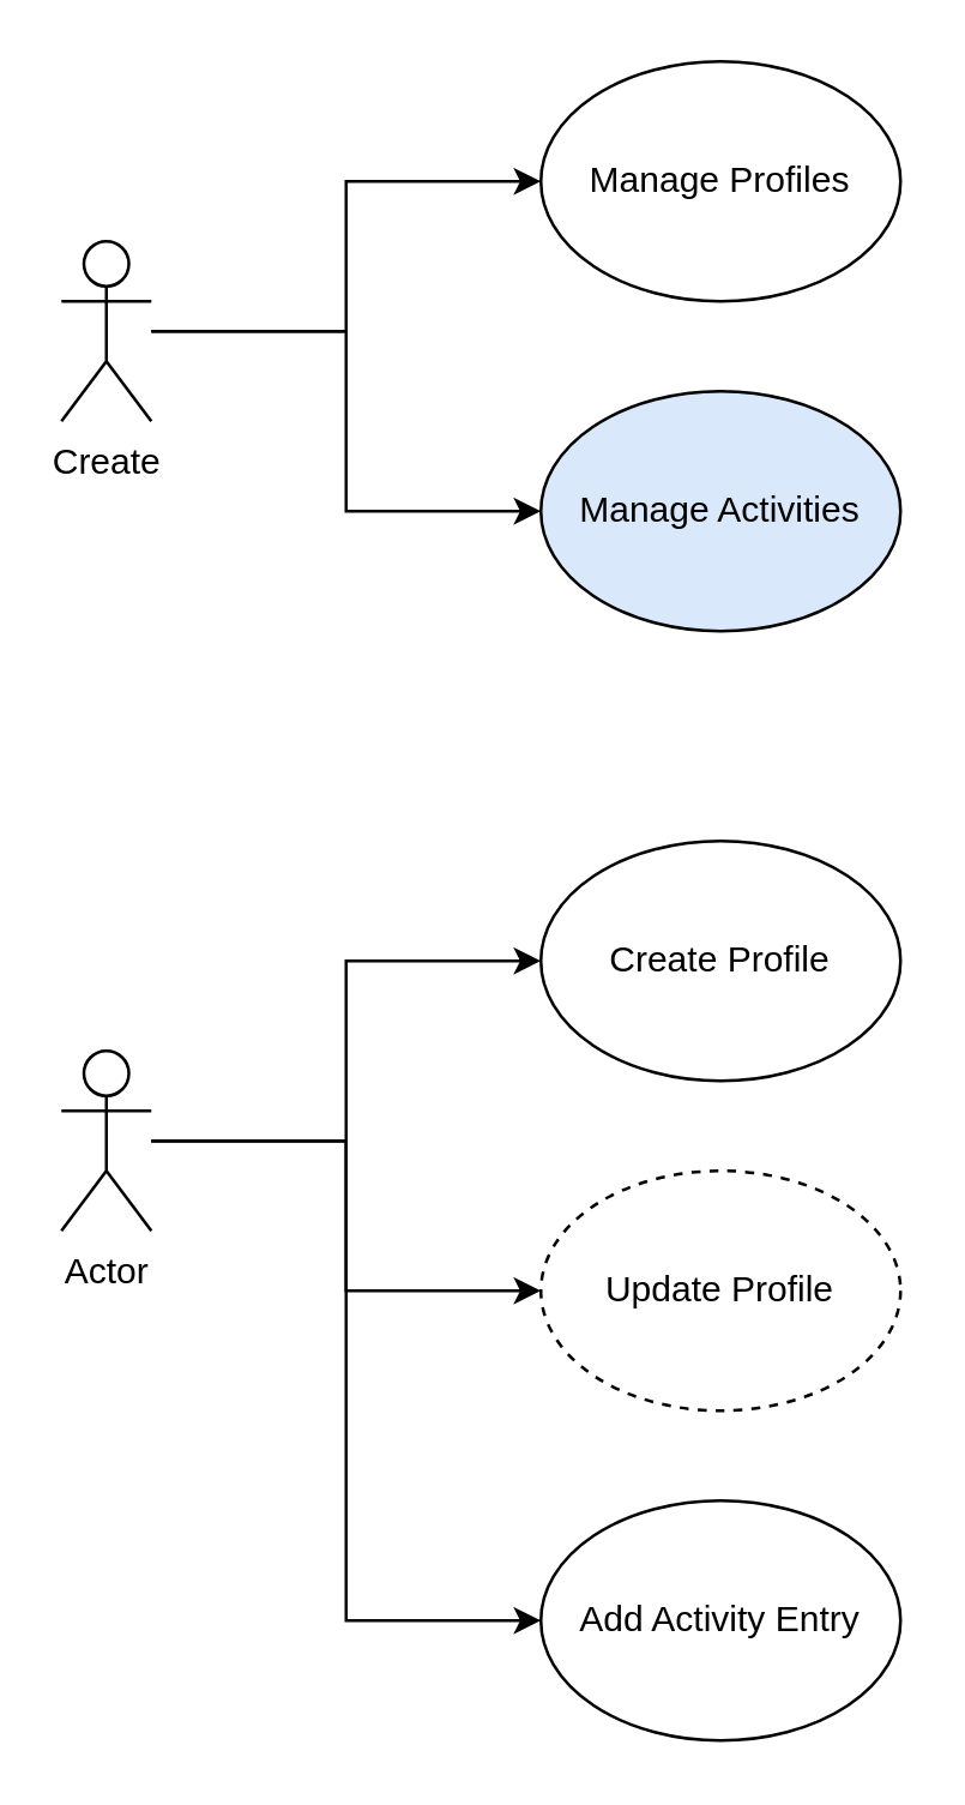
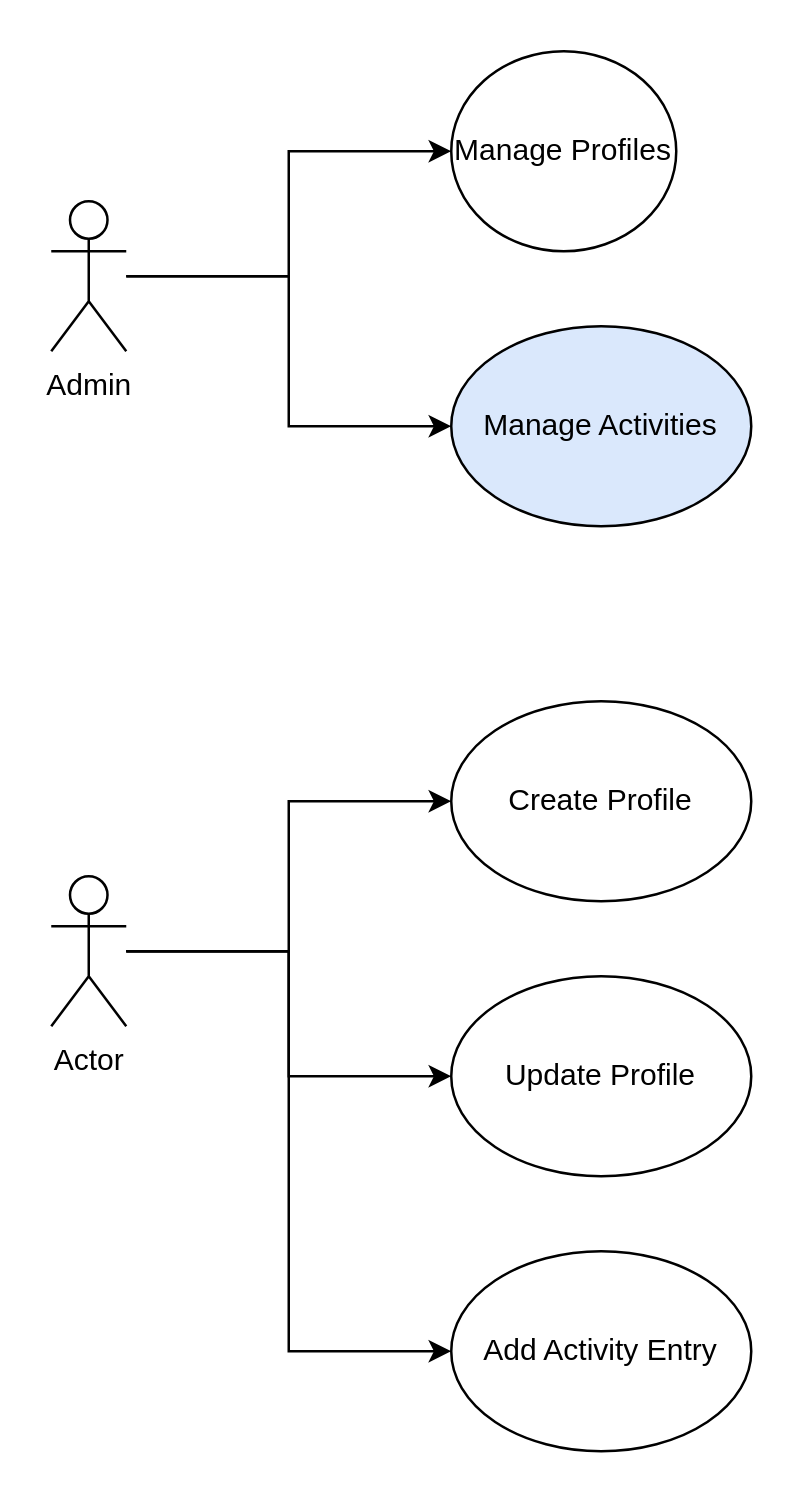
- <mxCell id="12" value="Manage Profiles" style="ellipse;whiteSpace=wrap;html=1;" vertex="1" parent="1"><mxGeometry x="180" y="20" width="120" height="80" as="geometry" /></mxCell>
+ <mxCell id="12" value="Manage Profiles" style="ellipse;whiteSpace=wrap;html=1;" vertex="1" parent="1"><mxGeometry x="180" y="20" width="90" height="80" as="geometry" /></mxCell>
- <mxCell id="10" value="Create" style="shape=umlActor;verticalLabelPosition=bottom;verticalAlign=top;html=1;outlineConnect=0;" vertex="1" parent="1"><mxGeometry x="20" y="80" width="30" height="60" as="geometry" /></mxCell>
+ <mxCell id="10" value="Admin" style="shape=umlActor;verticalLabelPosition=bottom;verticalAlign=top;html=1;outlineConnect=0;" vertex="1" parent="1"><mxGeometry x="20" y="80" width="30" height="60" as="geometry" /></mxCell>
- <mxCell id="7" value="Update Profile" style="ellipse;whiteSpace=wrap;html=1;dashed=1;" vertex="1" parent="1"><mxGeometry x="180" y="390" width="120" height="80" as="geometry" /></mxCell>
+ <mxCell id="7" value="Update Profile" style="ellipse;whiteSpace=wrap;html=1;" vertex="1" parent="1"><mxGeometry x="180" y="390" width="120" height="80" as="geometry" /></mxCell>
